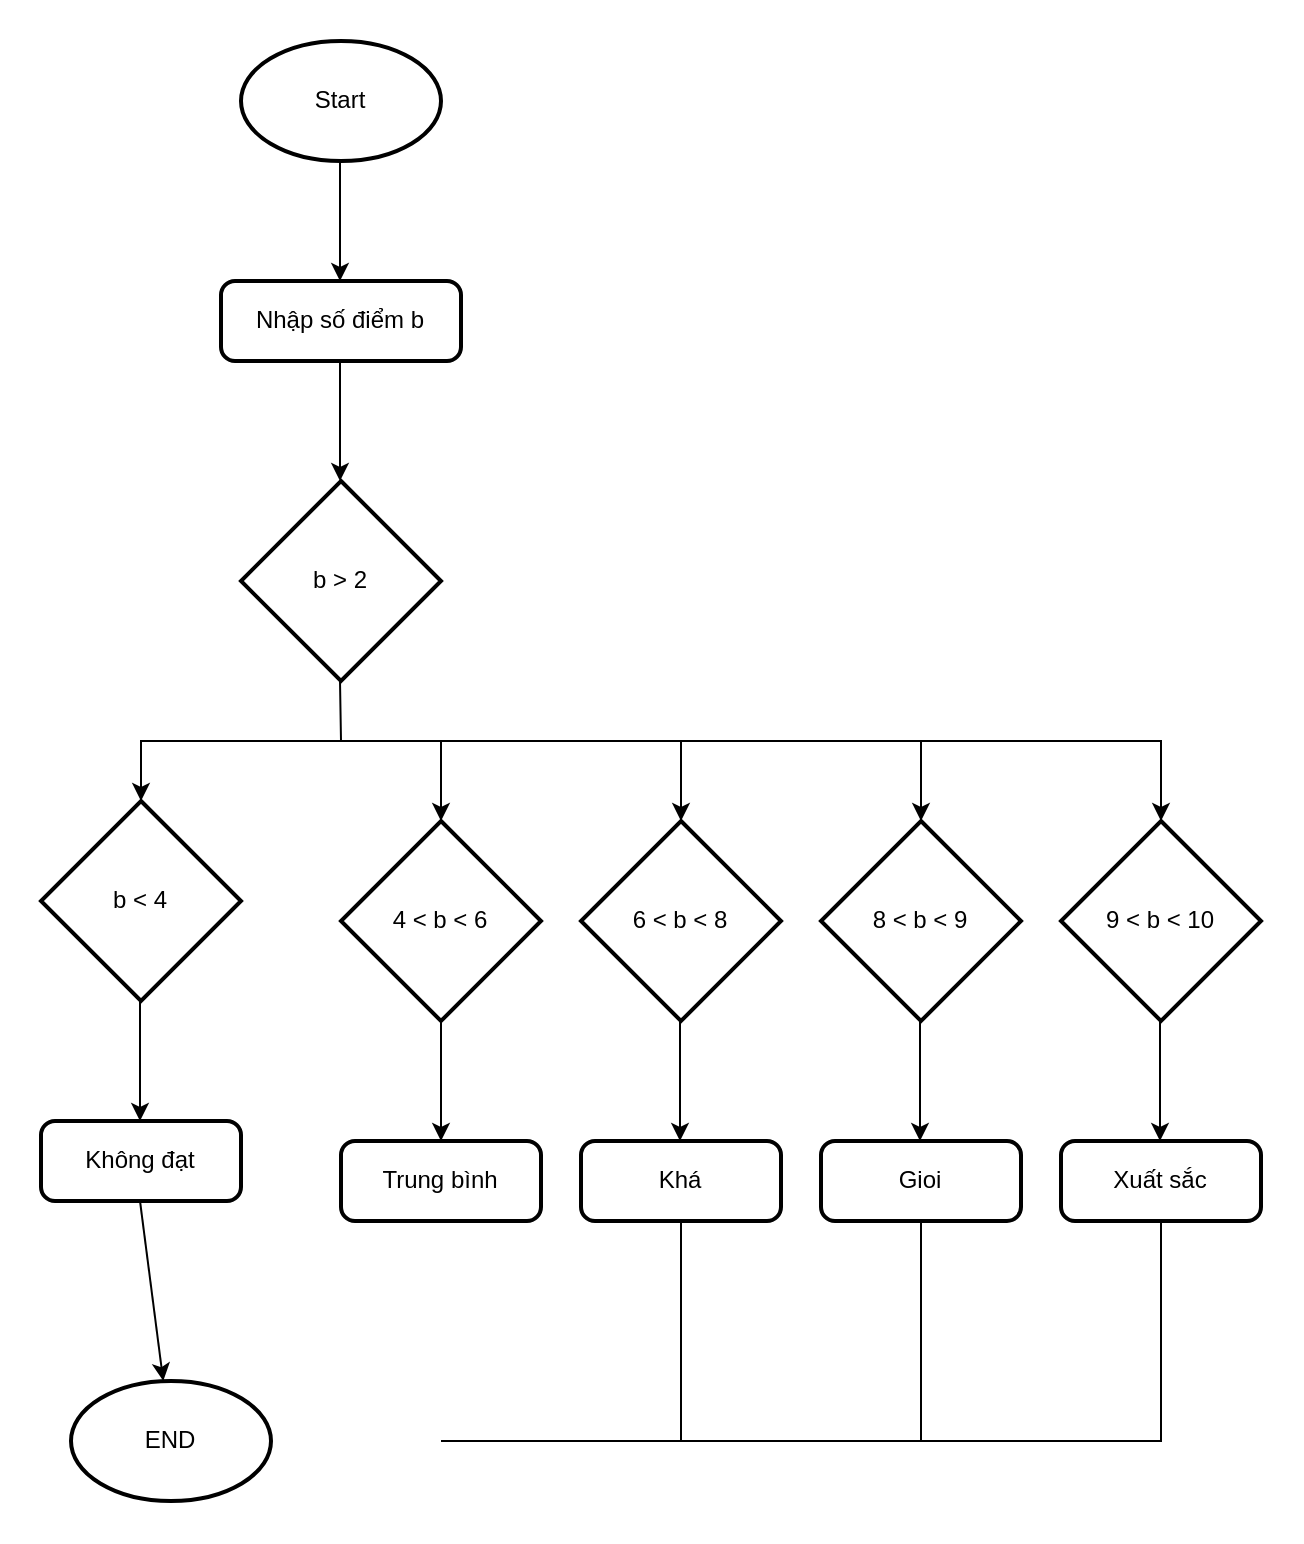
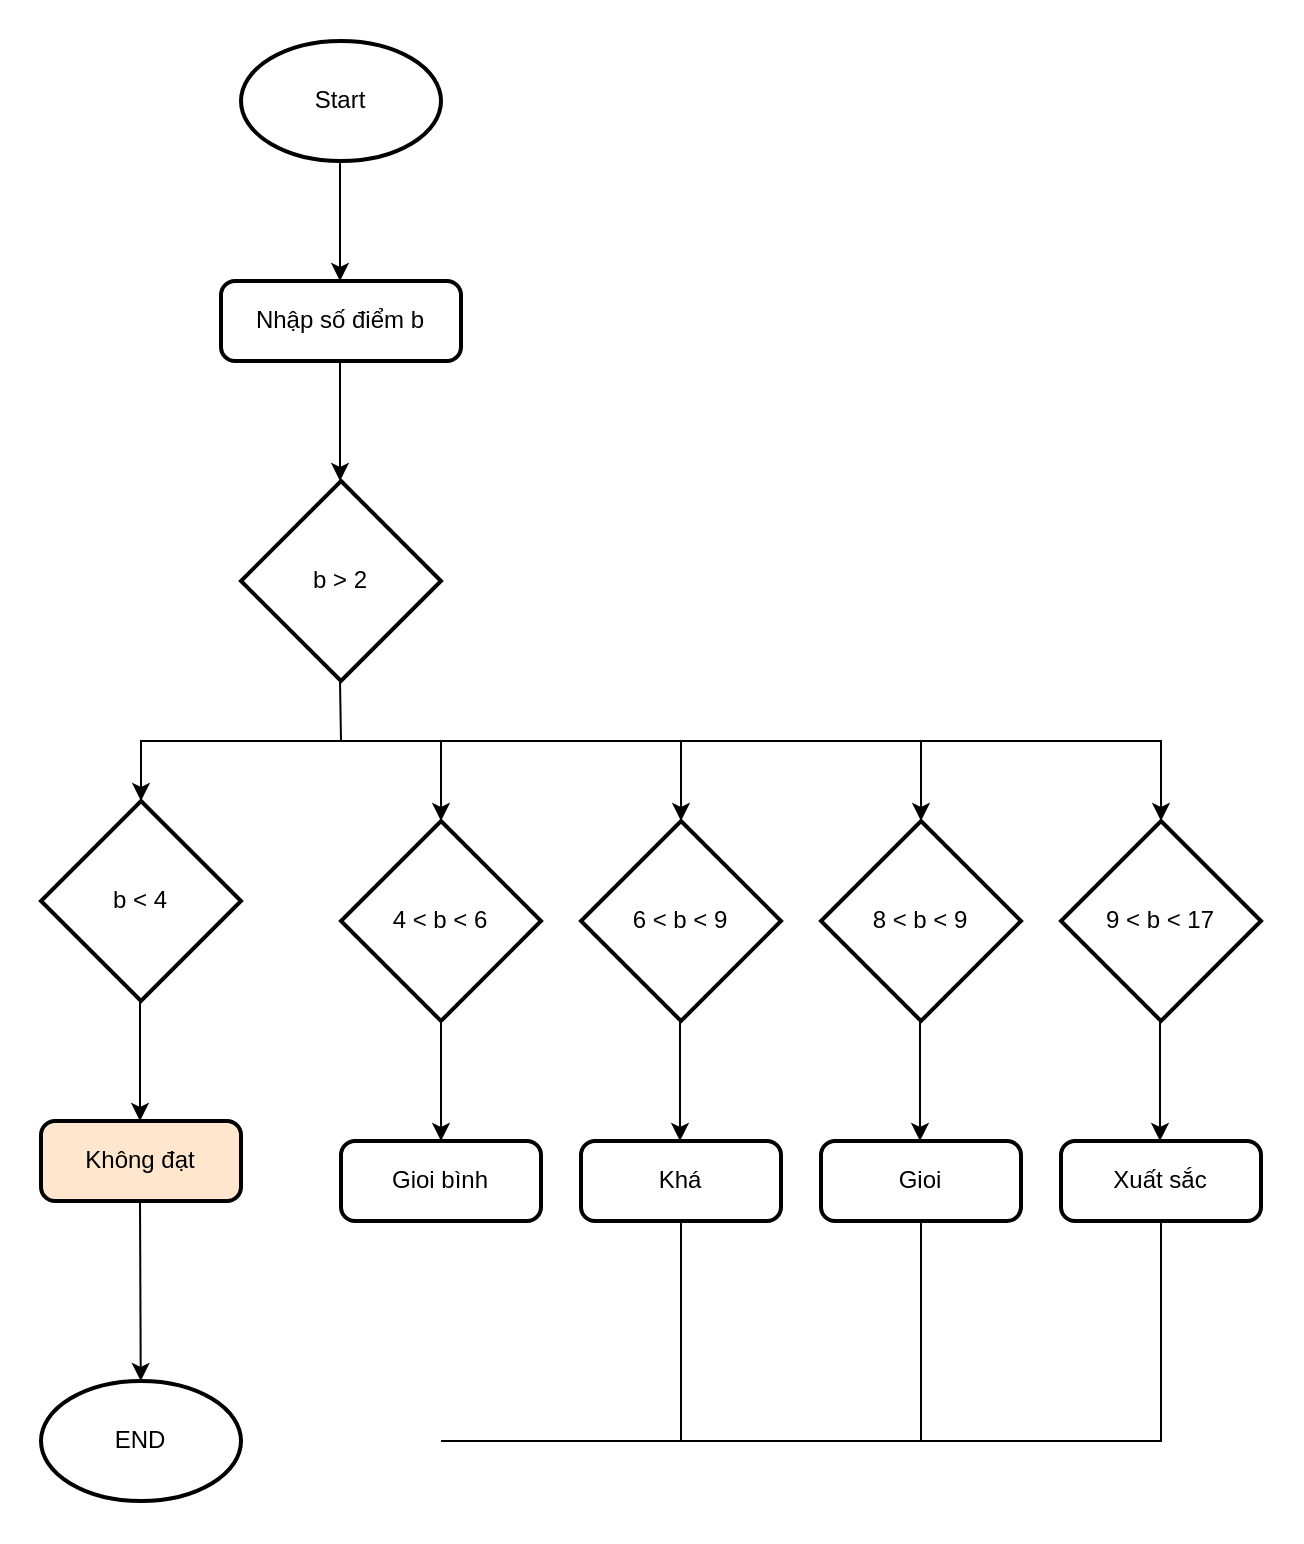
- <mxCell id="16" value="&lt;font style=&quot;vertical-align: inherit;&quot;&gt;&lt;font style=&quot;vertical-align: inherit;&quot;&gt;6 &amp;lt; b &amp;lt; 8&lt;/font&gt;&lt;/font&gt;" style="strokeWidth=2;html=1;shape=mxgraph.flowchart.decision;whiteSpace=wrap;" vertex="1" parent="1"><mxGeometry x="290" y="410" width="100" height="100" as="geometry" /></mxCell>
+ <mxCell id="16" value="&lt;font style=&quot;vertical-align: inherit;&quot;&gt;&lt;font style=&quot;vertical-align: inherit;&quot;&gt;6 &amp;lt; b &amp;lt; 9&lt;/font&gt;&lt;/font&gt;" style="strokeWidth=2;html=1;shape=mxgraph.flowchart.decision;whiteSpace=wrap;" vertex="1" parent="1"><mxGeometry x="290" y="410" width="100" height="100" as="geometry" /></mxCell>
- <mxCell id="24" value="&lt;font style=&quot;vertical-align: inherit;&quot;&gt;&lt;font style=&quot;vertical-align: inherit;&quot;&gt;9 &amp;lt; b &amp;lt; 10&lt;/font&gt;&lt;/font&gt;" style="strokeWidth=2;html=1;shape=mxgraph.flowchart.decision;whiteSpace=wrap;" vertex="1" parent="1"><mxGeometry x="530" y="410" width="100" height="100" as="geometry" /></mxCell>
+ <mxCell id="24" value="&lt;font style=&quot;vertical-align: inherit;&quot;&gt;&lt;font style=&quot;vertical-align: inherit;&quot;&gt;9 &amp;lt; b &amp;lt; 17&lt;/font&gt;&lt;/font&gt;" style="strokeWidth=2;html=1;shape=mxgraph.flowchart.decision;whiteSpace=wrap;" vertex="1" parent="1"><mxGeometry x="530" y="410" width="100" height="100" as="geometry" /></mxCell>
- <mxCell id="10" value="&lt;font style=&quot;vertical-align: inherit;&quot;&gt;&lt;font style=&quot;vertical-align: inherit;&quot;&gt;Không đạt&lt;/font&gt;&lt;/font&gt;" style="rounded=1;whiteSpace=wrap;html=1;absoluteArcSize=1;arcSize=14;strokeWidth=2;" vertex="1" parent="1"><mxGeometry x="20" y="560" width="100" height="40" as="geometry" /></mxCell>
+ <mxCell id="10" value="&lt;font style=&quot;vertical-align: inherit;&quot;&gt;&lt;font style=&quot;vertical-align: inherit;&quot;&gt;Không đạt&lt;/font&gt;&lt;/font&gt;" style="rounded=1;whiteSpace=wrap;html=1;absoluteArcSize=1;arcSize=14;strokeWidth=2;fillColor=#ffe6cc;" vertex="1" parent="1"><mxGeometry x="20" y="560" width="100" height="40" as="geometry" /></mxCell>
- <mxCell id="14" value="&lt;font style=&quot;vertical-align: inherit;&quot;&gt;&lt;font style=&quot;vertical-align: inherit;&quot;&gt;Trung bình&lt;/font&gt;&lt;/font&gt;" style="rounded=1;whiteSpace=wrap;html=1;absoluteArcSize=1;arcSize=14;strokeWidth=2;" vertex="1" parent="1"><mxGeometry x="170" y="570" width="100" height="40" as="geometry" /></mxCell>
+ <mxCell id="14" value="&lt;font style=&quot;vertical-align: inherit;&quot;&gt;&lt;font style=&quot;vertical-align: inherit;&quot;&gt;Gioi bình&lt;/font&gt;&lt;/font&gt;" style="rounded=1;whiteSpace=wrap;html=1;absoluteArcSize=1;arcSize=14;strokeWidth=2;" vertex="1" parent="1"><mxGeometry x="170" y="570" width="100" height="40" as="geometry" /></mxCell>
- <mxCell id="28" value="&lt;font style=&quot;vertical-align: inherit;&quot;&gt;&lt;font style=&quot;vertical-align: inherit;&quot;&gt;END&lt;/font&gt;&lt;/font&gt;" style="strokeWidth=2;html=1;shape=mxgraph.flowchart.start_1;whiteSpace=wrap;" vertex="1" parent="1"><mxGeometry x="35" y="690" width="100" height="60" as="geometry" /></mxCell>
+ <mxCell id="28" value="&lt;font style=&quot;vertical-align: inherit;&quot;&gt;&lt;font style=&quot;vertical-align: inherit;&quot;&gt;END&lt;/font&gt;&lt;/font&gt;" style="strokeWidth=2;html=1;shape=mxgraph.flowchart.start_1;whiteSpace=wrap;" vertex="1" parent="1"><mxGeometry x="20" y="690" width="100" height="60" as="geometry" /></mxCell>
